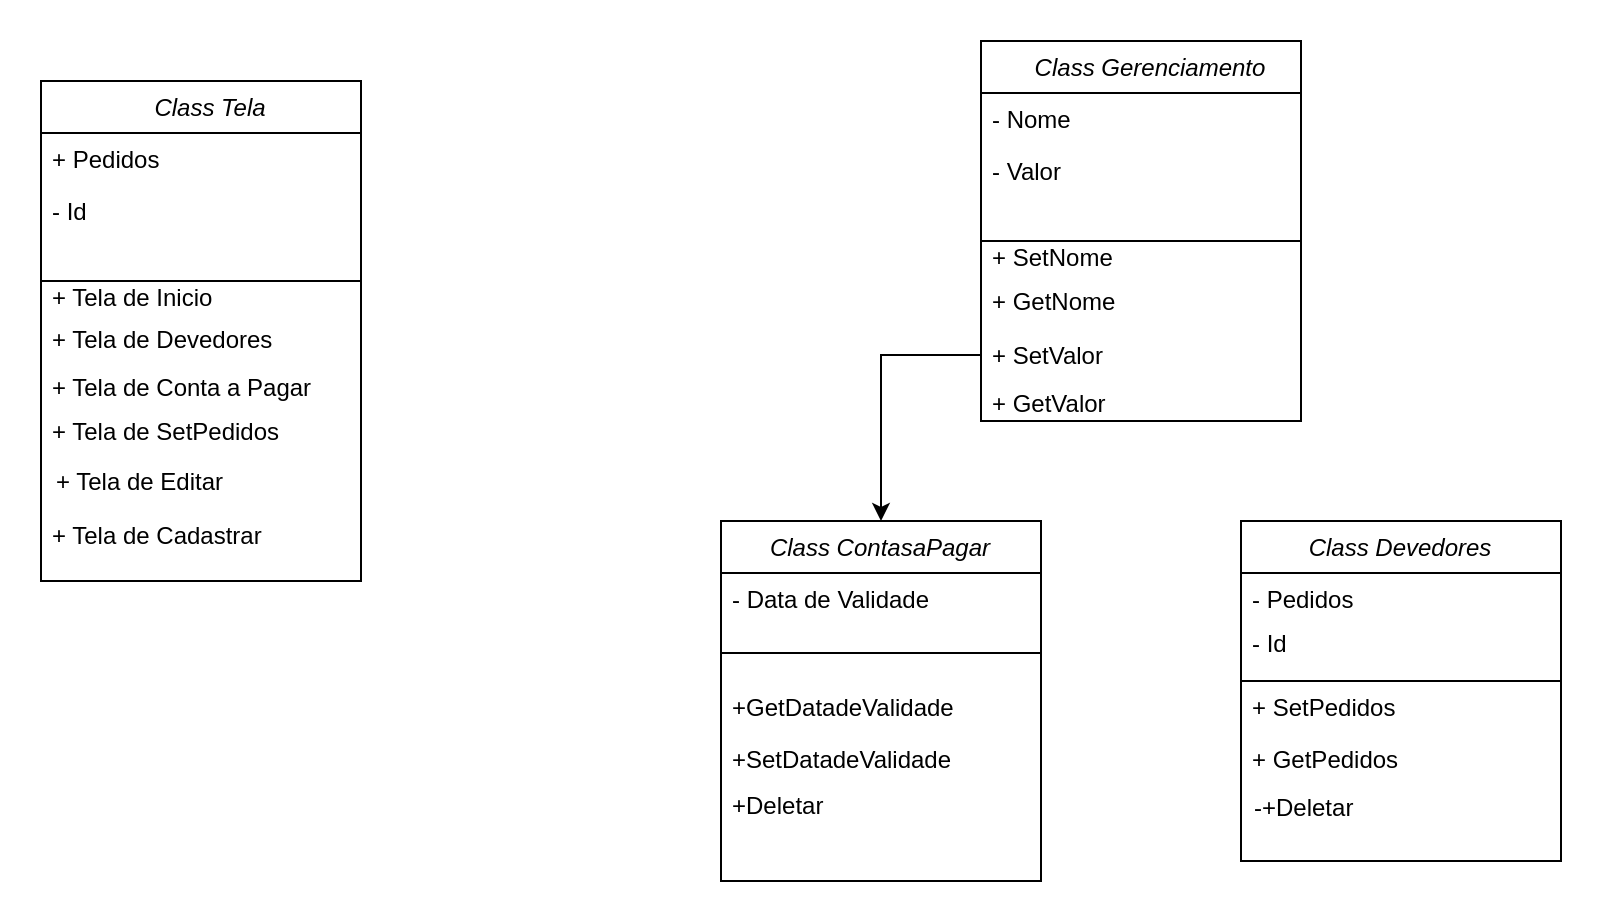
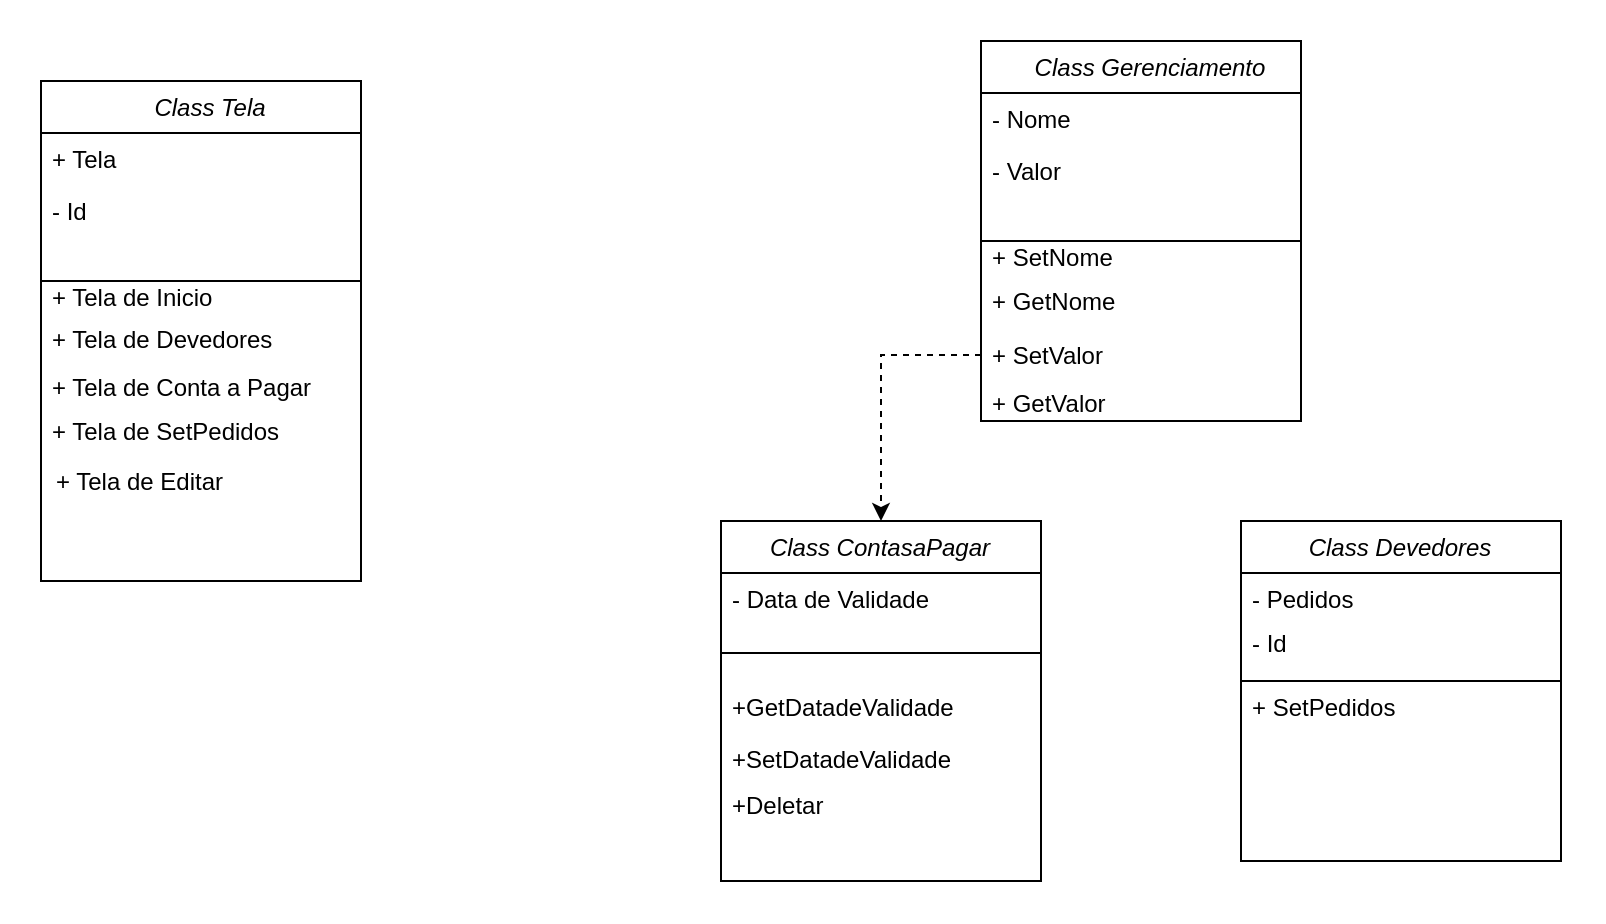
- <mxCell id="25" value="+ Pedidos" style="text;align=left;verticalAlign=top;spacingLeft=4;spacingRight=4;overflow=hidden;rotatable=0;points=[[0,0.5],[1,0.5]];portConstraint=eastwest;" vertex="1" parent="24"><mxGeometry y="26" width="160" height="26" as="geometry" /></mxCell>
+ <mxCell id="25" value="+ Tela" style="text;align=left;verticalAlign=top;spacingLeft=4;spacingRight=4;overflow=hidden;rotatable=0;points=[[0,0.5],[1,0.5]];portConstraint=eastwest;" vertex="1" parent="24"><mxGeometry y="26" width="160" height="26" as="geometry" /></mxCell>
- <mxCell id="15" style="edgeStyle=orthogonalEdgeStyle;rounded=0;orthogonalLoop=1;jettySize=auto;html=1;exitX=0;exitY=0.5;exitDx=0;exitDy=0;entryX=0.5;entryY=0;entryDx=0;entryDy=0;" parent="1" source="16" target="4" edge="1"><mxGeometry relative="1" as="geometry" /></mxCell>
+ <mxCell id="15" style="edgeStyle=orthogonalEdgeStyle;rounded=0;orthogonalLoop=1;jettySize=auto;html=1;exitX=0;exitY=0.5;exitDx=0;exitDy=0;entryX=0.5;entryY=0;entryDx=0;entryDy=0;dashed=1;" parent="1" source="16" target="4" edge="1"><mxGeometry relative="1" as="geometry" /></mxCell>
- <mxCell id="33" value="+ Tela de Cadastrar" style="text;align=left;verticalAlign=top;spacingLeft=4;spacingRight=4;overflow=hidden;rotatable=0;points=[[0,0.5],[1,0.5]];portConstraint=eastwest;" vertex="1" parent="1"><mxGeometry x="20" y="254" width="160" height="26" as="geometry" /></mxCell>
- <mxCell id="18" value="+ GetPedidos" style="text;align=left;verticalAlign=top;spacingLeft=4;spacingRight=4;overflow=hidden;rotatable=0;points=[[0,0.5],[1,0.5]];portConstraint=eastwest;" parent="1" vertex="1"><mxGeometry x="620" y="366" width="160" height="22" as="geometry" /></mxCell>
- <mxCell id="22" value="-+Deletar" style="text;align=left;verticalAlign=top;spacingLeft=4;spacingRight=4;overflow=hidden;rotatable=0;points=[[0,0.5],[1,0.5]];portConstraint=eastwest;" vertex="1" parent="1"><mxGeometry x="621" y="390" width="160" height="22" as="geometry" /></mxCell>
